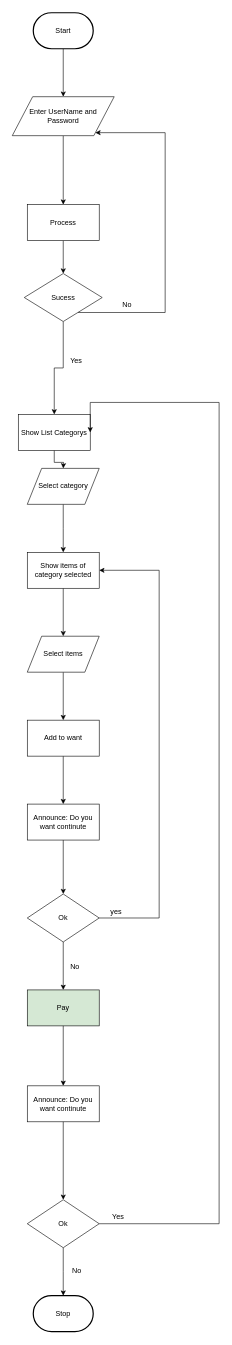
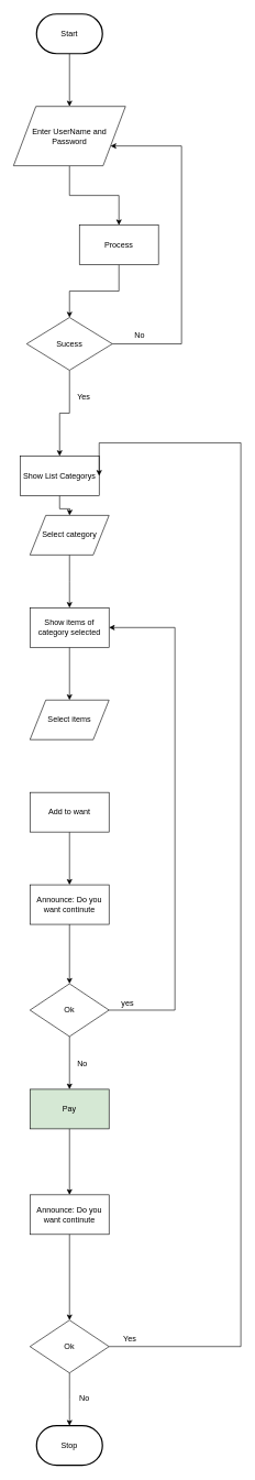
- <mxCell id="5" value="Enter UserName and Password" style="shape=parallelogram;perimeter=parallelogramPerimeter;whiteSpace=wrap;html=1;" vertex="1" parent="1"><mxGeometry x="20" y="160" width="170" height="65" as="geometry" /></mxCell>
+ <mxCell id="5" value="Enter UserName and Password" style="shape=parallelogram;perimeter=parallelogramPerimeter;whiteSpace=wrap;html=1;" vertex="1" parent="1"><mxGeometry x="20" y="160" width="170" height="90" as="geometry" /></mxCell>
- <mxCell id="7" value="Process" style="rounded=0;whiteSpace=wrap;html=1;" vertex="1" parent="1"><mxGeometry x="45" y="340" width="120" height="60" as="geometry" /></mxCell>
+ <mxCell id="7" value="Process" style="rounded=0;whiteSpace=wrap;html=1;" vertex="1" parent="1"><mxGeometry x="120" y="340" width="120" height="60" as="geometry" /></mxCell>
- <mxCell id="11" value="Sucess" style="rhombus;whiteSpace=wrap;html=1;" vertex="1" parent="1"><mxGeometry x="40" y="455" width="130" height="80" as="geometry" /></mxCell>
+ <mxCell id="11" value="Sucess" style="rhombus;whiteSpace=wrap;html=1;" vertex="1" parent="1"><mxGeometry x="40" y="480" width="130" height="80" as="geometry" /></mxCell>
- <mxCell id="19" value="" style="edgeStyle=orthogonalEdgeStyle;rounded=0;orthogonalLoop=1;jettySize=auto;html=1;entryX=0.5;entryY=0;entryDx=0;entryDy=0;" edge="1" parent="1" source="20" target="22"><mxGeometry relative="1" as="geometry"><mxPoint x="105" y="1200" as="targetPoint" /></mxGeometry></mxCell>
